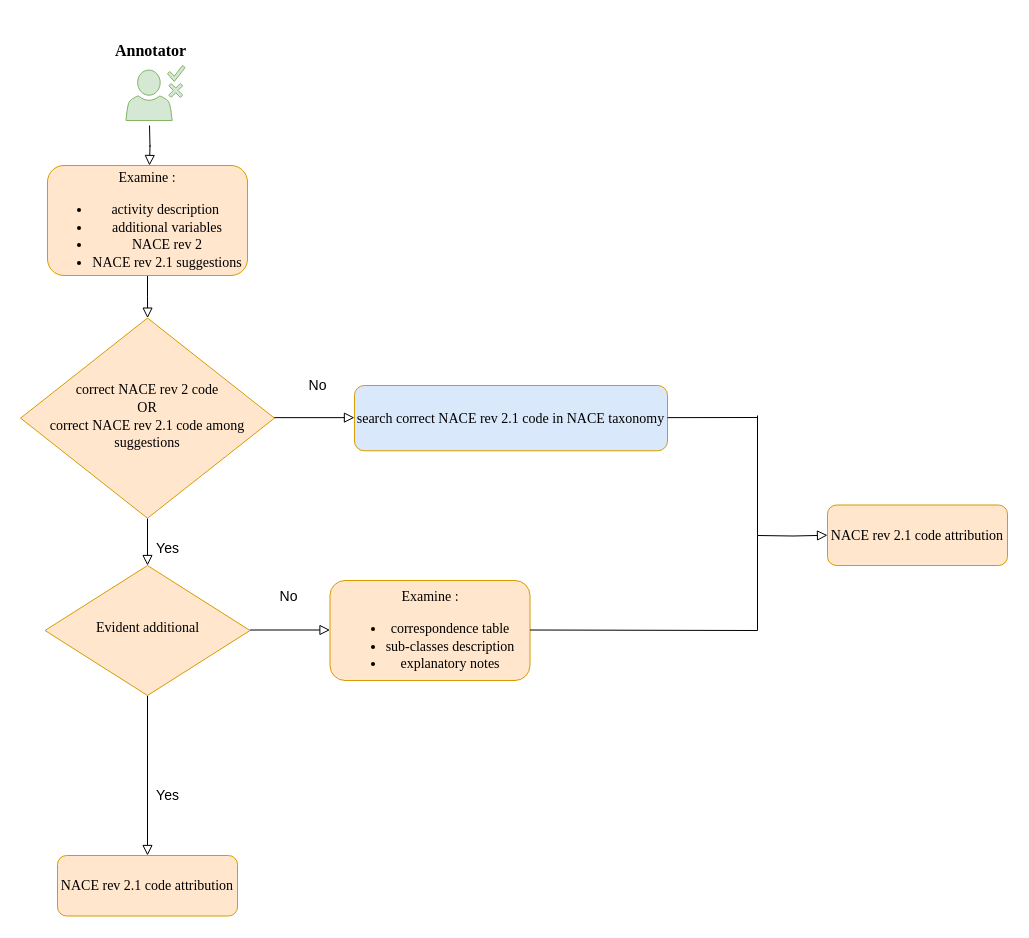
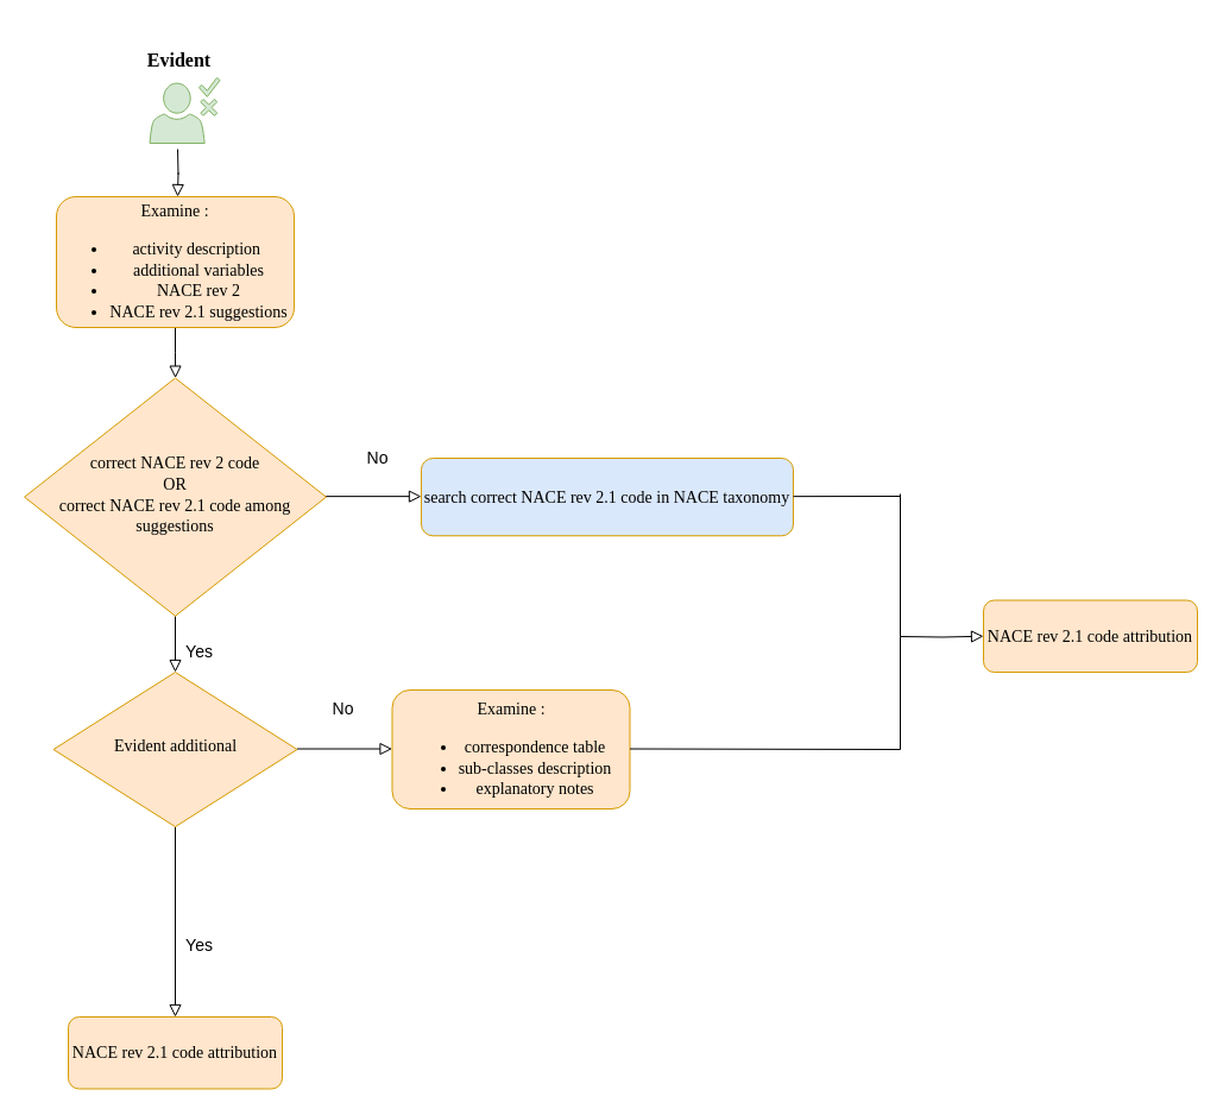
- <mxCell id="13" value="&lt;h2&gt;&lt;font style=&quot;font-size: 16px;&quot; face=&quot;Work sans&quot;&gt;Annotator&lt;/font&gt;&lt;/h2&gt;" style="text;html=1;align=center;verticalAlign=middle;resizable=0;points=[];autosize=1;strokeColor=none;fillColor=none;" parent="1" vertex="1"><mxGeometry x="104.51" y="20" width="90" height="60" as="geometry" /></mxCell>
+ <mxCell id="13" value="&lt;h2&gt;&lt;font style=&quot;font-size: 16px;&quot; face=&quot;Work sans&quot;&gt;Evident&lt;/font&gt;&lt;/h2&gt;" style="text;html=1;align=center;verticalAlign=middle;resizable=0;points=[];autosize=1;strokeColor=none;fillColor=none;" parent="1" vertex="1"><mxGeometry x="104.51" y="20" width="90" height="60" as="geometry" /></mxCell>
